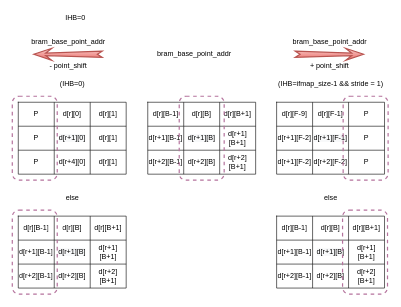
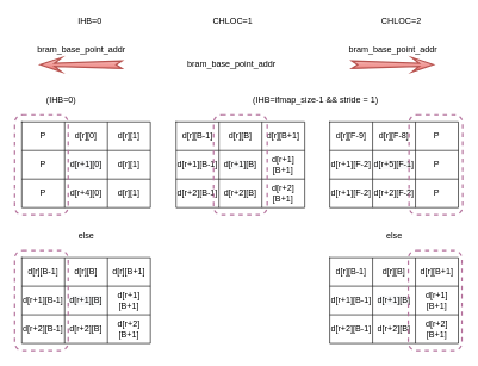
+ <mxCell id="51" value="CHLOC=1" style="text;html=1;align=center;verticalAlign=middle;resizable=0;points=[];autosize=1;strokeColor=none;" vertex="1" parent="1"><mxGeometry x="290" y="20" width="70" height="20" as="geometry" /></mxCell>
+ <mxCell id="67" value="CHLOC=2" style="text;html=1;align=center;verticalAlign=middle;resizable=0;points=[];autosize=1;strokeColor=none;" vertex="1" parent="1"><mxGeometry x="526" y="20" width="70" height="20" as="geometry" /></mxCell>
- <mxCell id="50" value="- point_shift" style="text;html=1;align=center;verticalAlign=middle;resizable=0;points=[];autosize=1;strokeColor=none;" vertex="1" parent="1"><mxGeometry x="73" y="100" width="80" height="20" as="geometry" /></mxCell>
- <mxCell id="70" value="+ point_shift" style="text;html=1;align=center;verticalAlign=middle;resizable=0;points=[];autosize=1;strokeColor=none;" vertex="1" parent="1"><mxGeometry x="509" y="100" width="80" height="20" as="geometry" /></mxCell>
- <mxCell id="15" value="(IHB=0)" style="text;html=1;align=center;verticalAlign=middle;resizable=0;points=[];autosize=1;strokeColor=none;" vertex="1" parent="1"><mxGeometry x="90" y="130" width="60" height="20" as="geometry" /></mxCell>
+ <mxCell id="15" value="(IHB=0)" style="text;html=1;align=center;verticalAlign=middle;resizable=0;points=[];autosize=1;strokeColor=none;" vertex="1" parent="1"><mxGeometry x="55" y="130" width="60" height="20" as="geometry" /></mxCell>
- <mxCell id="31" value="(IHB=ifmap_size-1 &amp;amp;&amp;amp; stride = 1)" style="text;html=1;align=center;verticalAlign=middle;resizable=0;points=[];autosize=1;strokeColor=none;" vertex="1" parent="1"><mxGeometry x="456" y="130" width="190" height="20" as="geometry" /></mxCell>
+ <mxCell id="31" value="(IHB=ifmap_size-1 &amp;amp;&amp;amp; stride = 1)" style="text;html=1;align=center;verticalAlign=middle;resizable=0;points=[];autosize=1;strokeColor=none;" vertex="1" parent="1"><mxGeometry x="346" y="130" width="190" height="20" as="geometry" /></mxCell>
- <mxCell id="21" value="d[r][F-1]" style="shape=partialRectangle;html=1;whiteSpace=wrap;connectable=0;overflow=hidden;fillColor=none;top=0;left=0;bottom=0;right=0;" vertex="1" parent="19"><mxGeometry x="60" width="60" height="40" as="geometry" /></mxCell>
+ <mxCell id="21" value="d[r][F-8]" style="shape=partialRectangle;html=1;whiteSpace=wrap;connectable=0;overflow=hidden;fillColor=none;top=0;left=0;bottom=0;right=0;" vertex="1" parent="19"><mxGeometry x="60" width="60" height="40" as="geometry" /></mxCell>
- <mxCell id="25" value="&lt;span style=&quot;color: rgb(0 , 0 , 0) ; font-family: &amp;#34;helvetica&amp;#34; ; font-size: 12px ; font-style: normal ; font-weight: 400 ; letter-spacing: normal ; text-align: center ; text-indent: 0px ; text-transform: none ; word-spacing: 0px ; background-color: rgb(248 , 249 , 250) ; display: inline ; float: none&quot;&gt;d[r+1][F-1]&lt;/span&gt;" style="shape=partialRectangle;html=1;whiteSpace=wrap;connectable=0;overflow=hidden;fillColor=none;top=0;left=0;bottom=0;right=0;" vertex="1" parent="23"><mxGeometry x="60" width="60" height="40" as="geometry" /></mxCell>
+ <mxCell id="25" value="&lt;span style=&quot;color: rgb(0 , 0 , 0) ; font-family: &amp;#34;helvetica&amp;#34; ; font-size: 12px ; font-style: normal ; font-weight: 400 ; letter-spacing: normal ; text-align: center ; text-indent: 0px ; text-transform: none ; word-spacing: 0px ; background-color: rgb(248 , 249 , 250) ; display: inline ; float: none&quot;&gt;d[r+5][F-1]&lt;/span&gt;" style="shape=partialRectangle;html=1;whiteSpace=wrap;connectable=0;overflow=hidden;fillColor=none;top=0;left=0;bottom=0;right=0;" vertex="1" parent="23"><mxGeometry x="60" width="60" height="40" as="geometry" /></mxCell>
